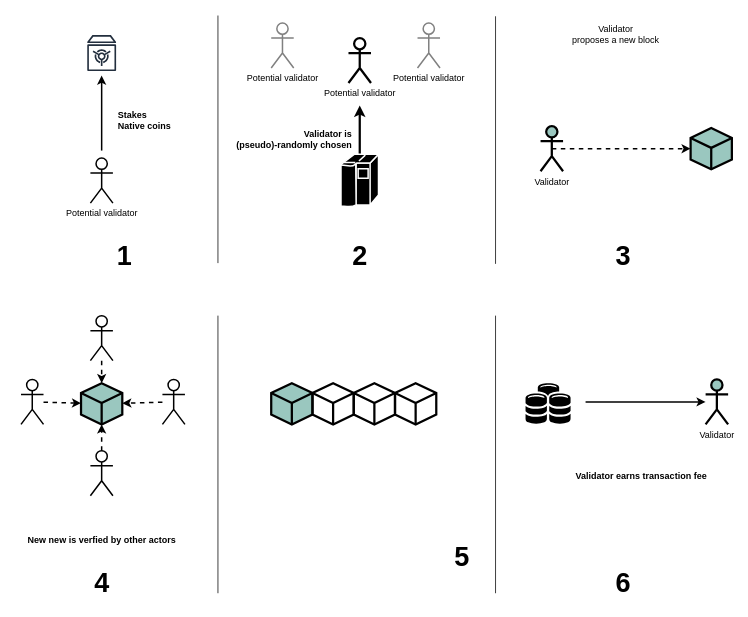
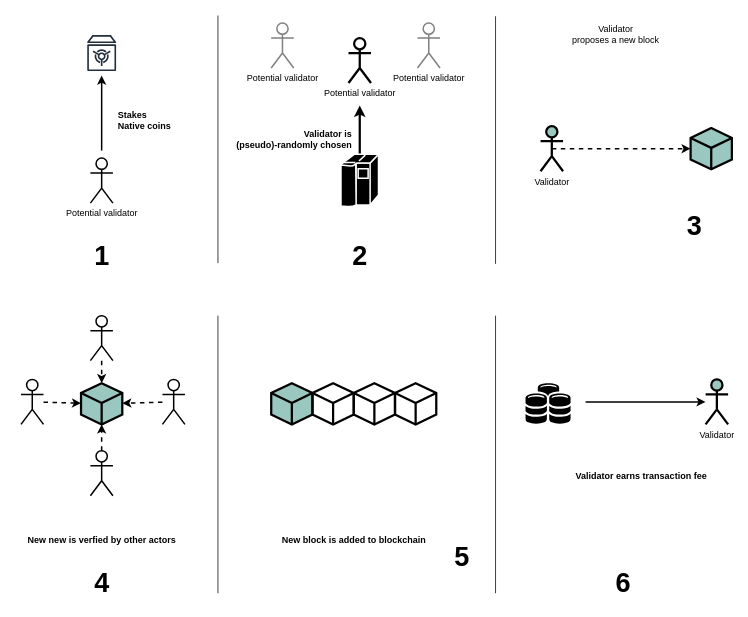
- <mxCell id="11" value="&lt;span style=&quot;font-size: 36px;&quot;&gt;&lt;font style=&quot;font-size: 36px;&quot;&gt;1&lt;/font&gt;&lt;/span&gt;" style="text;html=1;align=center;verticalAlign=bottom;resizable=0;points=[];autosize=1;strokeColor=none;fillColor=none;fontStyle=1;fontSize=36;" vertex="1" parent="1"><mxGeometry x="145" y="304" width="40" height="60" as="geometry" /></mxCell>
+ <mxCell id="11" value="&lt;span style=&quot;font-size: 36px;&quot;&gt;&lt;font style=&quot;font-size: 36px;&quot;&gt;1&lt;/font&gt;&lt;/span&gt;" style="text;html=1;align=center;verticalAlign=bottom;resizable=0;points=[];autosize=1;strokeColor=none;fillColor=none;fontStyle=1;fontSize=36;" vertex="1" parent="1"><mxGeometry x="115" y="304" width="40" height="60" as="geometry" /></mxCell>
- <mxCell id="20" value="&lt;span style=&quot;font-size: 36px;&quot;&gt;&lt;font style=&quot;font-size: 36px;&quot;&gt;3&lt;br style=&quot;font-size: 36px;&quot;&gt;&lt;/font&gt;&lt;/span&gt;" style="text;html=1;align=center;verticalAlign=bottom;resizable=0;points=[];autosize=1;strokeColor=none;fillColor=none;fontStyle=1;fontSize=36;" vertex="1" parent="1"><mxGeometry x="810" y="304" width="40" height="60" as="geometry" /></mxCell>
+ <mxCell id="20" value="&lt;span style=&quot;font-size: 36px;&quot;&gt;&lt;font style=&quot;font-size: 36px;&quot;&gt;3&lt;br style=&quot;font-size: 36px;&quot;&gt;&lt;/font&gt;&lt;/span&gt;" style="text;html=1;align=center;verticalAlign=bottom;resizable=0;points=[];autosize=1;strokeColor=none;fillColor=none;fontStyle=1;fontSize=36;" vertex="1" parent="1"><mxGeometry x="905" y="264" width="40" height="60" as="geometry" /></mxCell>
+ <mxCell id="37" value="&lt;font style=&quot;font-size: 12px;&quot;&gt;New block is added to blockchain&lt;/font&gt;" style="text;html=1;align=center;verticalAlign=middle;resizable=0;points=[];autosize=1;strokeColor=none;fillColor=none;fontSize=36;fontStyle=1" vertex="1" parent="1"><mxGeometry x="361" y="680" width="220" height="60" as="geometry" /></mxCell>
